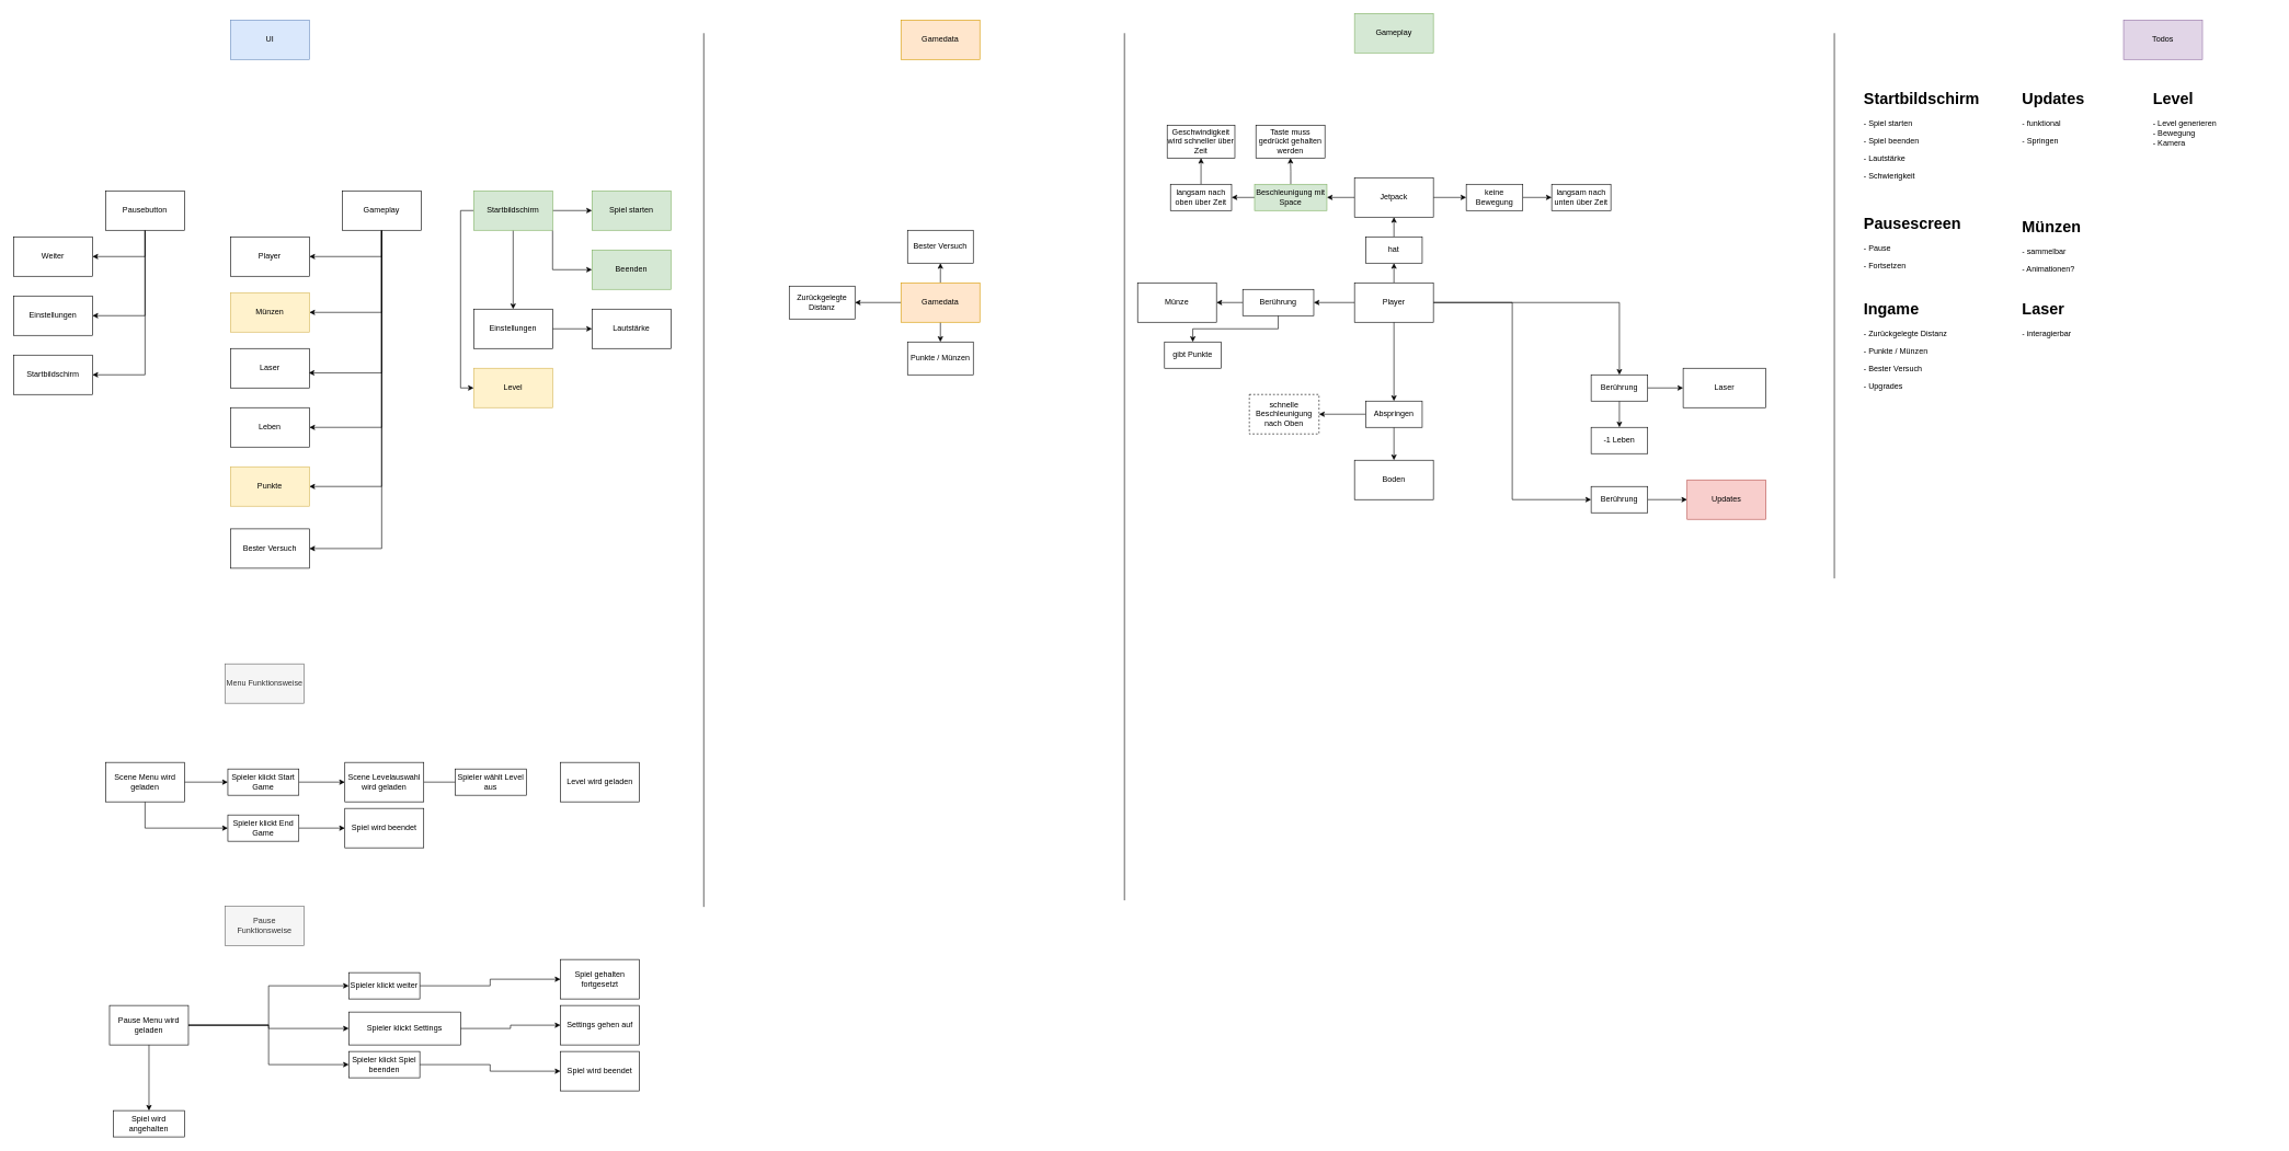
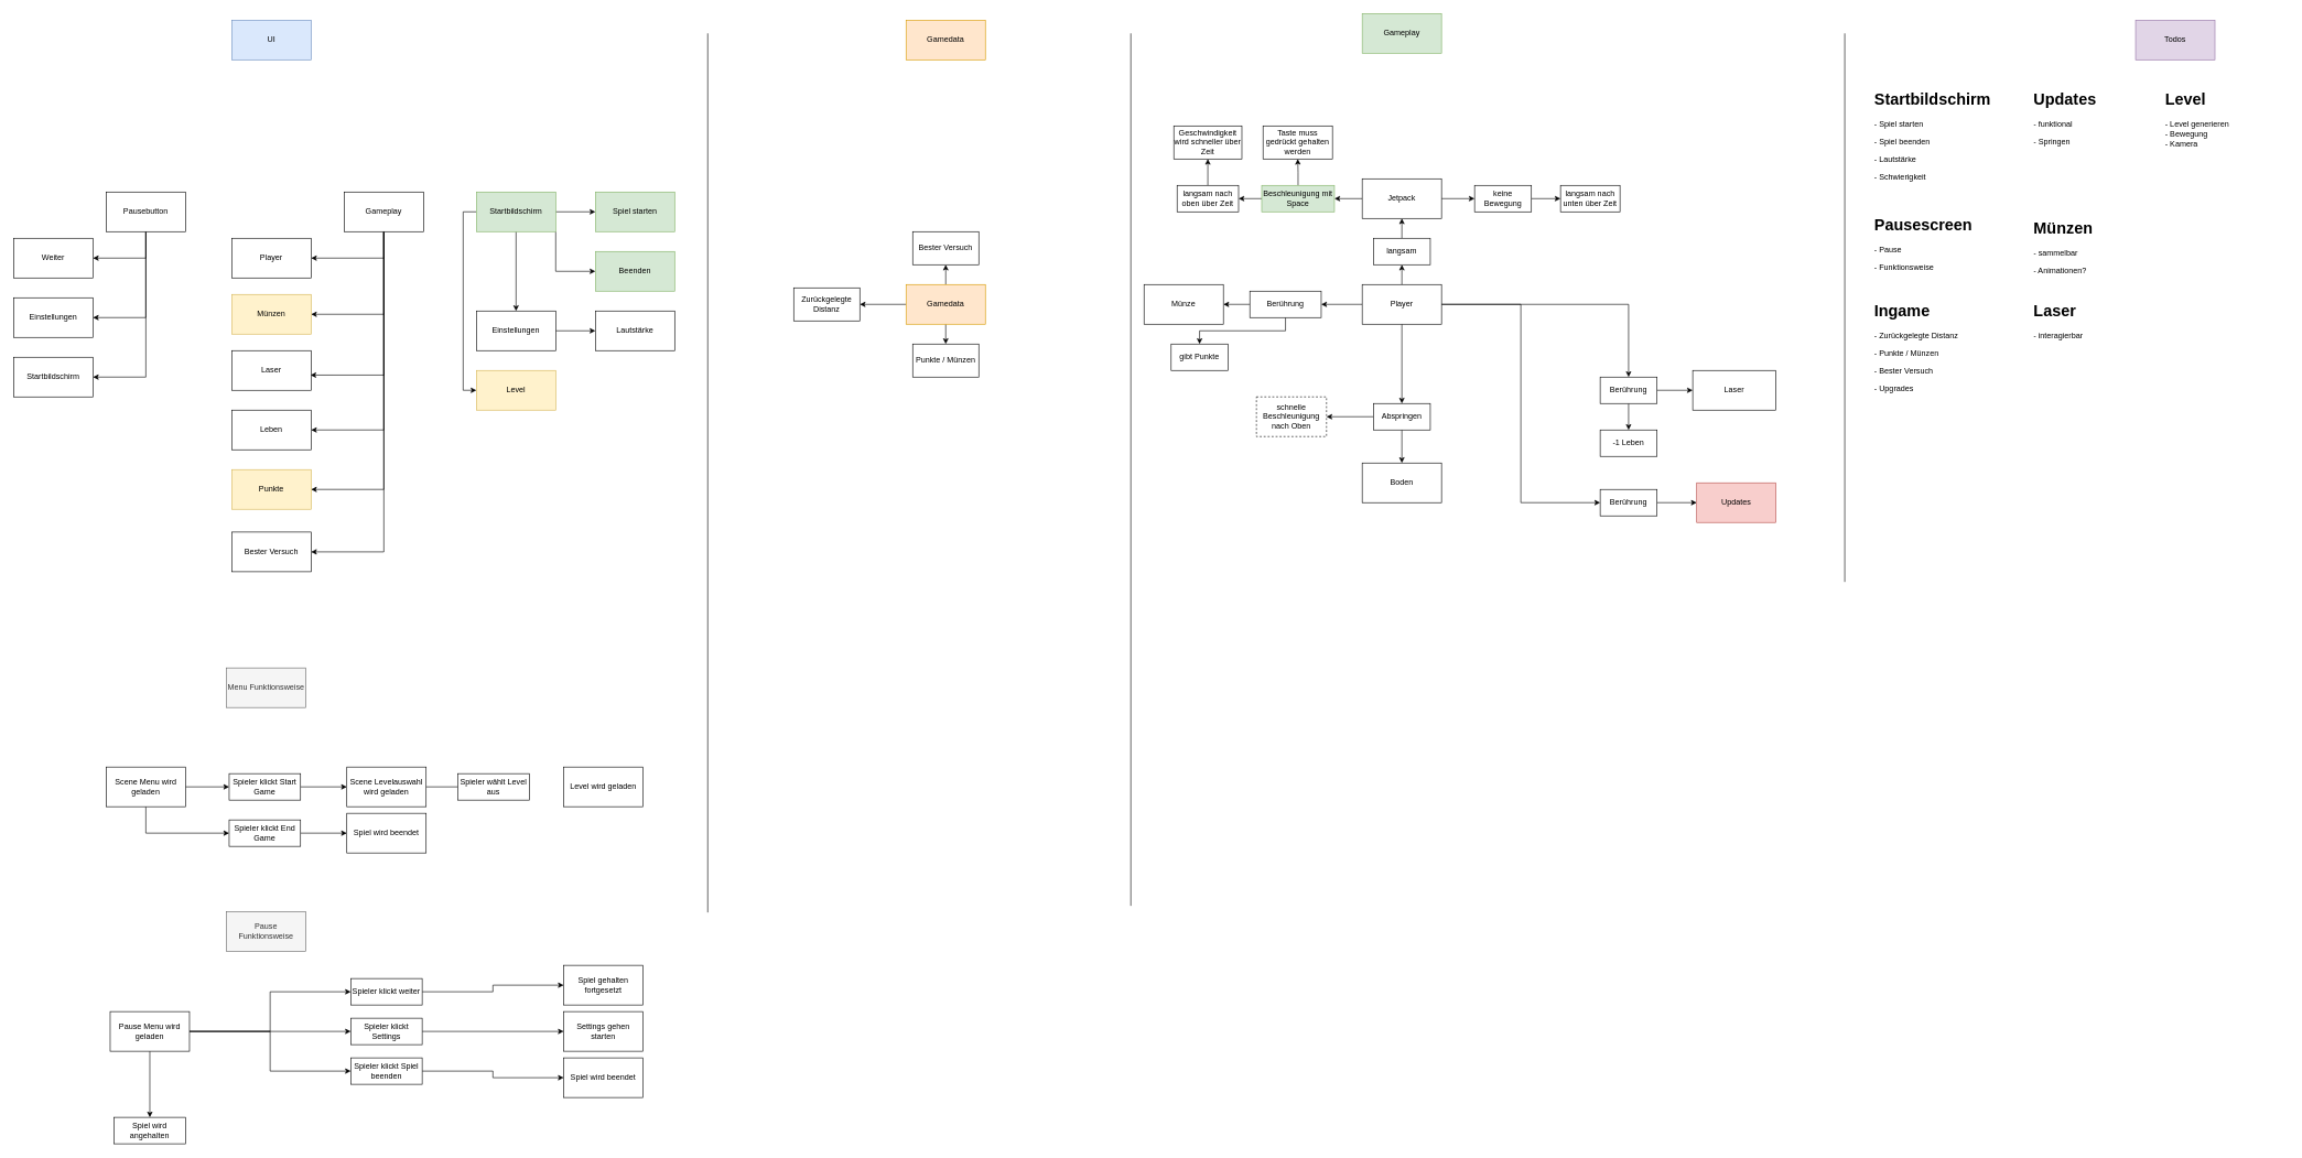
- <mxCell id="87" value="&lt;h1&gt;Pausescreen&lt;/h1&gt;&lt;p&gt;- Pause&lt;/p&gt;&lt;p&gt;- Fortsetzen&lt;br&gt;&lt;/p&gt;" style="text;html=1;strokeColor=none;fillColor=none;spacing=5;spacingTop=-20;whiteSpace=wrap;overflow=hidden;rounded=0;" parent="1" vertex="1"><mxGeometry x="2830" y="320" width="190" height="215" as="geometry" /></mxCell>
+ <mxCell id="87" value="&lt;h1&gt;Pausescreen&lt;/h1&gt;&lt;p&gt;- Pause&lt;/p&gt;&lt;p&gt;- Funktionsweise&lt;br&gt;&lt;/p&gt;" style="text;html=1;strokeColor=none;fillColor=none;spacing=5;spacingTop=-20;whiteSpace=wrap;overflow=hidden;rounded=0;" parent="1" vertex="1"><mxGeometry x="2830" y="320" width="190" height="215" as="geometry" /></mxCell>
- <mxCell id="24" value="hat" style="rounded=0;whiteSpace=wrap;html=1;" parent="1" vertex="1"><mxGeometry x="2077" y="360" width="86" height="40" as="geometry" /></mxCell>
+ <mxCell id="24" value="langsam" style="rounded=0;whiteSpace=wrap;html=1;" parent="1" vertex="1"><mxGeometry x="2077" y="360" width="86" height="40" as="geometry" /></mxCell>
- <mxCell id="120" value="&lt;div&gt;Settings gehen auf&lt;br&gt;&lt;/div&gt;" style="rounded=0;whiteSpace=wrap;html=1;" vertex="1" parent="1"><mxGeometry x="852" y="1530" width="120" height="60" as="geometry" /></mxCell>
+ <mxCell id="120" value="&lt;div&gt;Settings gehen starten&lt;br&gt;&lt;/div&gt;" style="rounded=0;whiteSpace=wrap;html=1;" vertex="1" parent="1"><mxGeometry x="852" y="1530" width="120" height="60" as="geometry" /></mxCell>
- <mxCell id="115" value="Spieler klickt Settings" style="rounded=0;whiteSpace=wrap;html=1;" vertex="1" parent="1"><mxGeometry x="530" y="1540" width="170" height="50" as="geometry" /></mxCell>
+ <mxCell id="115" value="Spieler klickt Settings" style="rounded=0;whiteSpace=wrap;html=1;" vertex="1" parent="1"><mxGeometry x="530" y="1540" width="108" height="40" as="geometry" /></mxCell>
